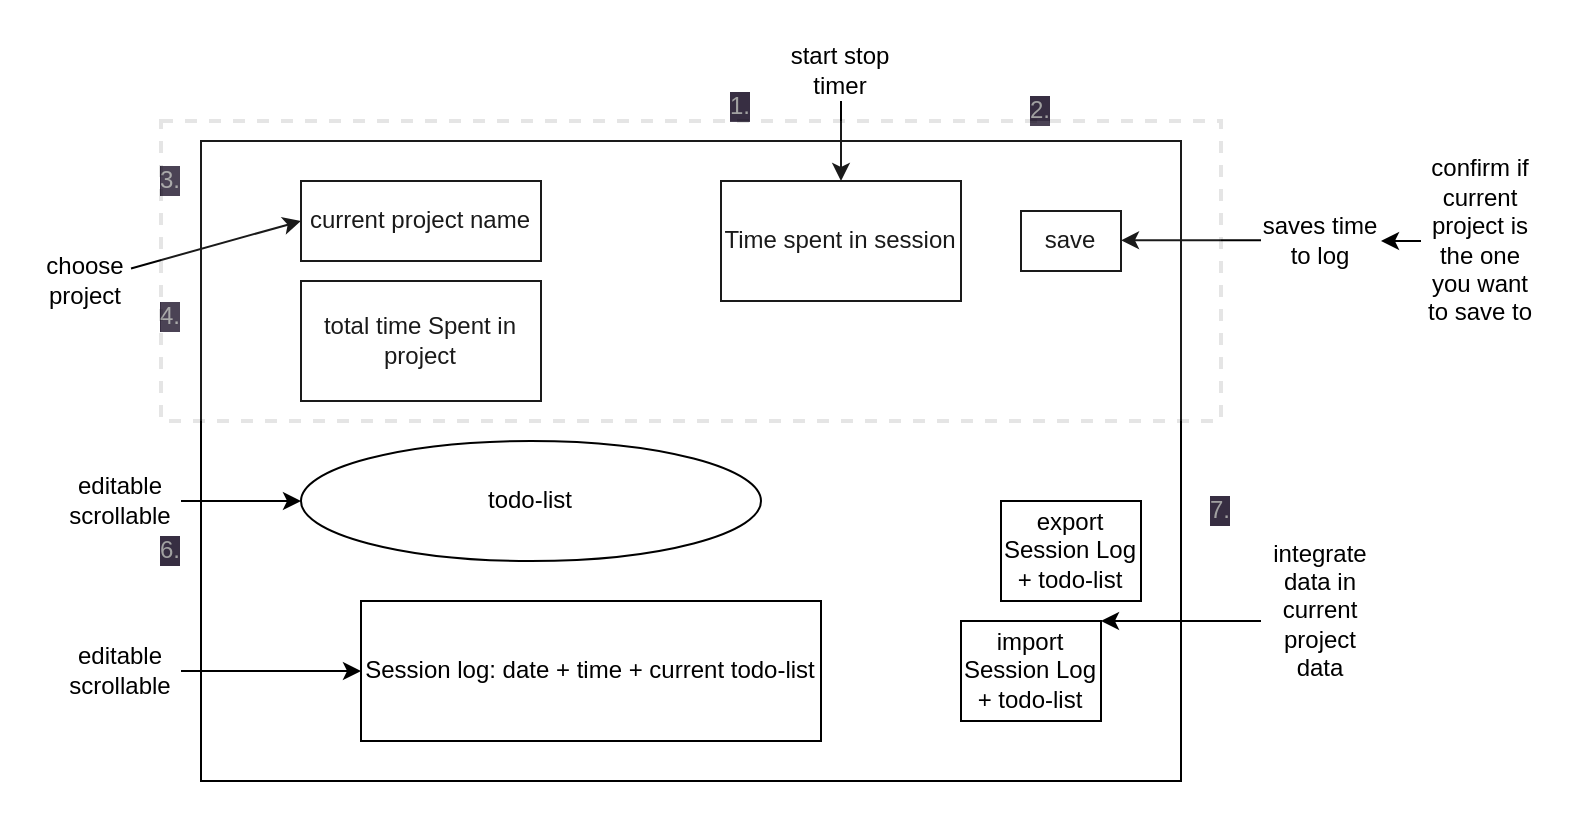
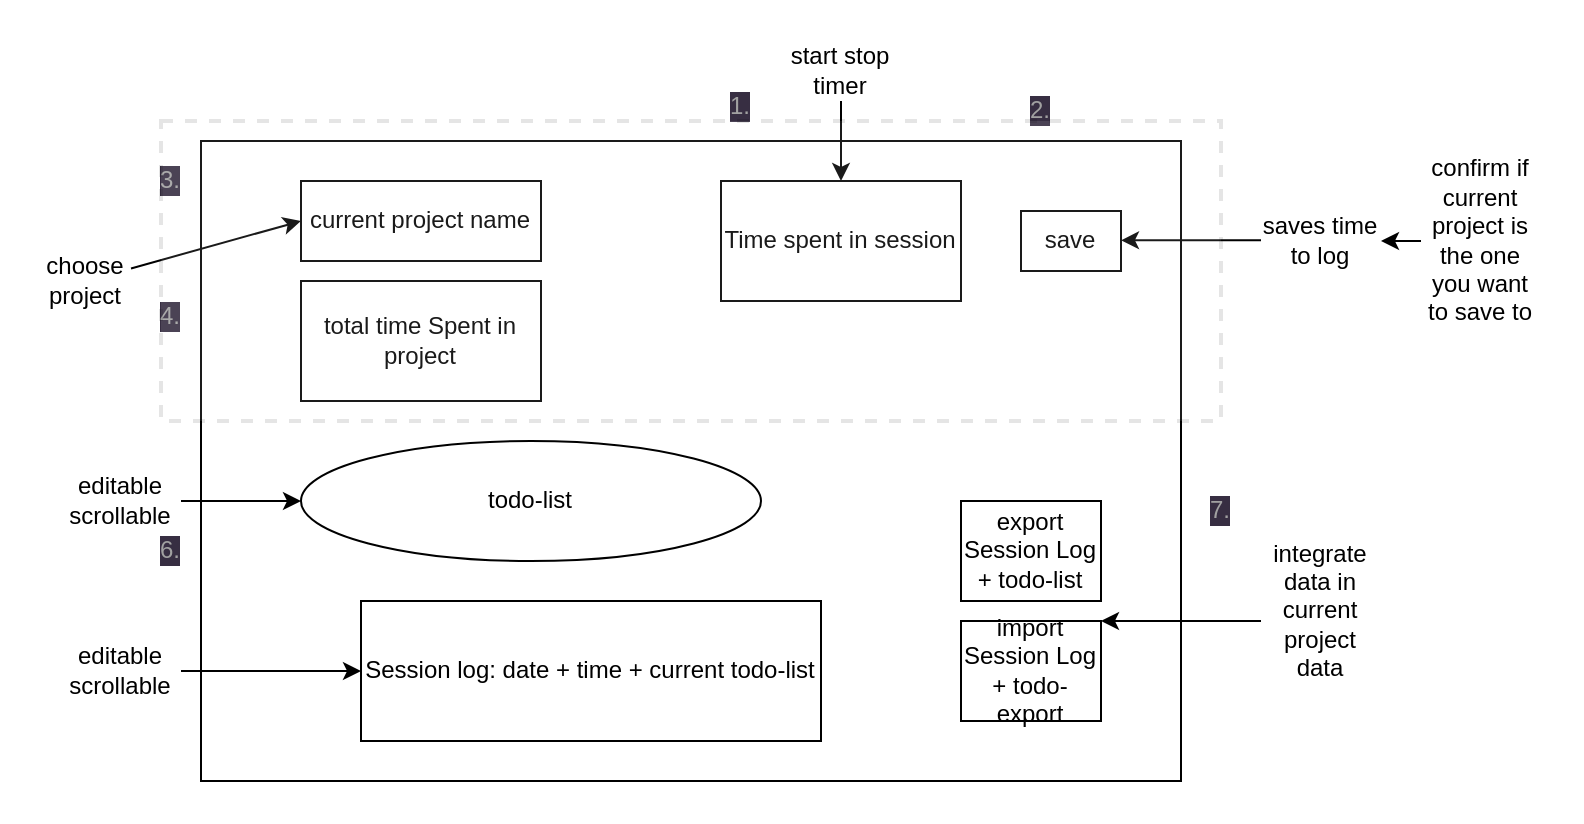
- <mxCell id="22" value="export Session Log + todo-list" style="rounded=0;whiteSpace=wrap;html=1;" parent="1" vertex="1"><mxGeometry x="500" y="250" width="70" height="50" as="geometry" /></mxCell>
+ <mxCell id="22" value="export Session Log + todo-list" style="rounded=0;whiteSpace=wrap;html=1;" parent="1" vertex="1"><mxGeometry x="480" y="250" width="70" height="50" as="geometry" /></mxCell>
- <mxCell id="16" value="import Session Log&lt;br&gt;+ todo-list" style="rounded=0;whiteSpace=wrap;html=1;" parent="1" vertex="1"><mxGeometry x="480" y="310" width="70" height="50" as="geometry" /></mxCell>
+ <mxCell id="16" value="import Session Log&lt;br&gt;+ todo-export" style="rounded=0;whiteSpace=wrap;html=1;" parent="1" vertex="1"><mxGeometry x="480" y="310" width="70" height="50" as="geometry" /></mxCell>
